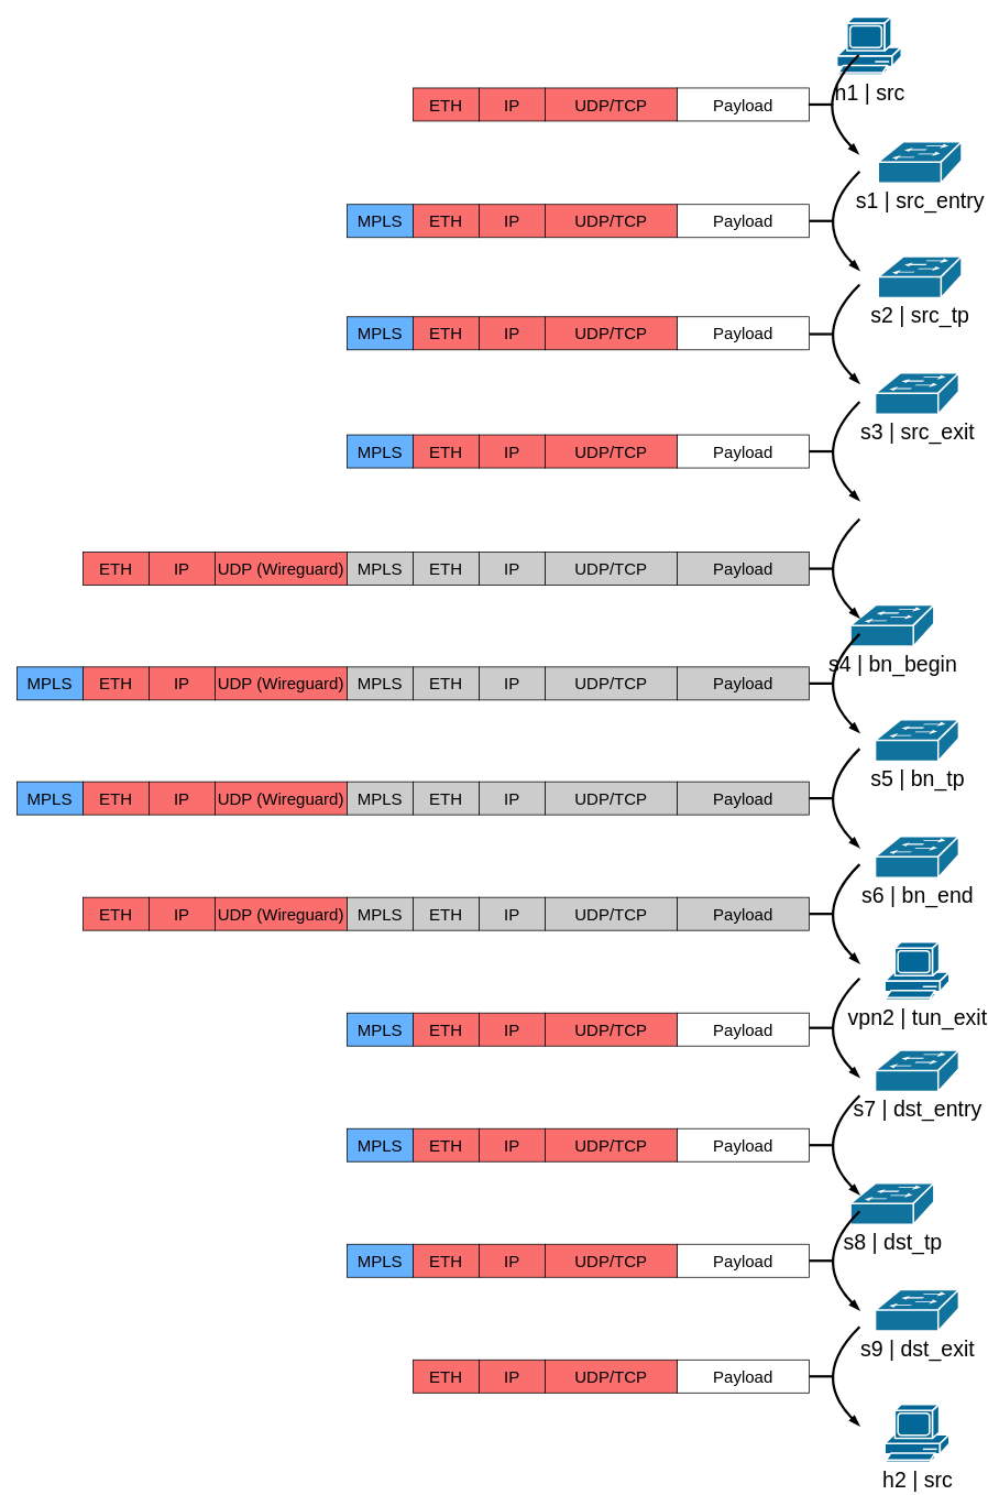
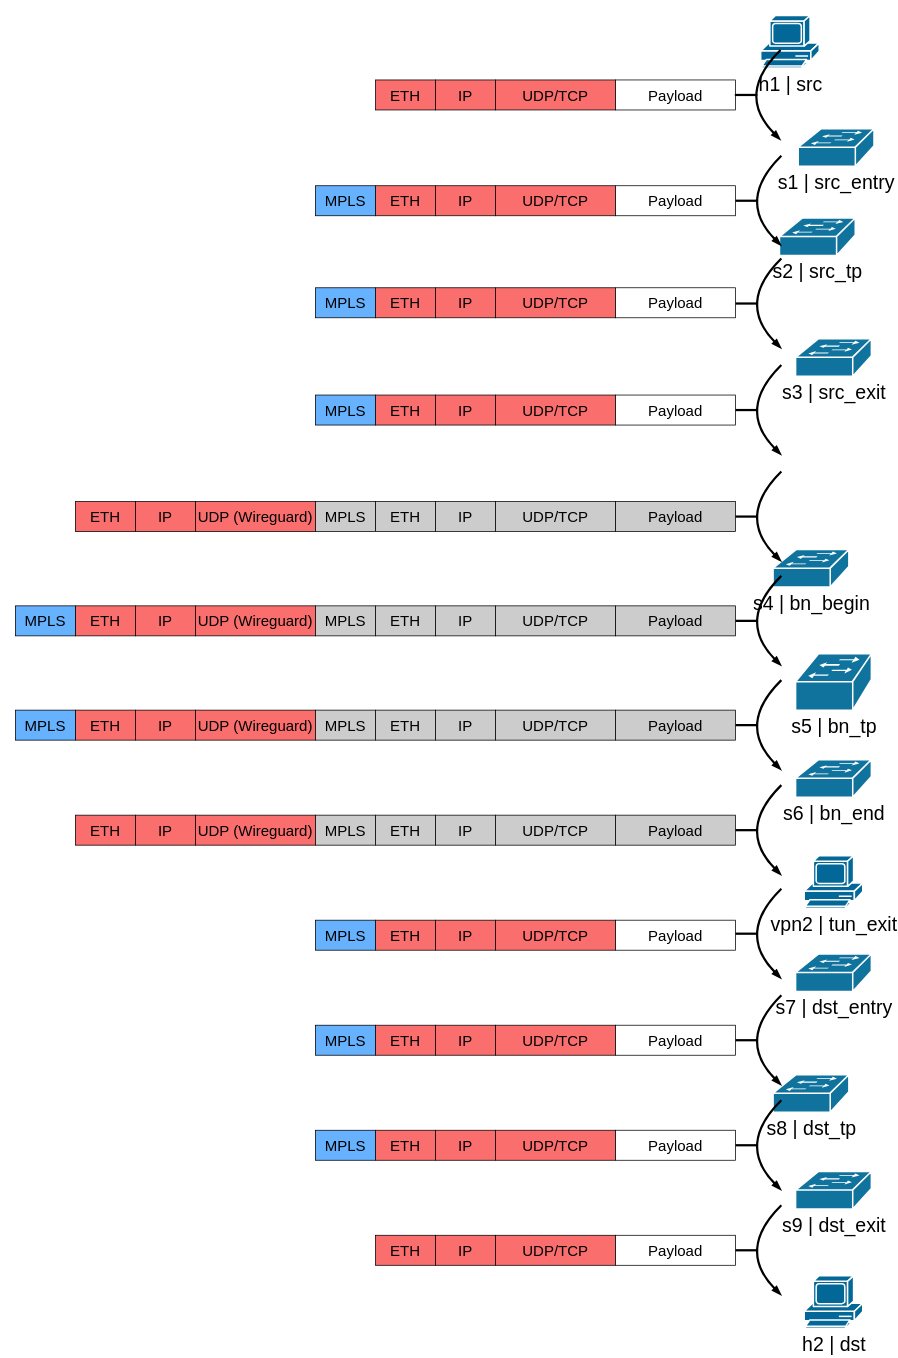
- <mxCell id="13" value="s2 | src_tp" style="shape=mxgraph.cisco.switches.workgroup_switch;html=1;dashed=0;fillColor=#10739E;strokeColor=#ffffff;strokeWidth=2;verticalLabelPosition=bottom;verticalAlign=top;fontFamily=Helvetica;fontSize=26;fontColor=#000000;" parent="1" vertex="1"><mxGeometry x="1063.5" y="310" width="101" height="50" as="geometry" /></mxCell>
+ <mxCell id="13" value="s2 | src_tp" style="shape=mxgraph.cisco.switches.workgroup_switch;html=1;dashed=0;fillColor=#10739E;strokeColor=#ffffff;strokeWidth=2;verticalLabelPosition=bottom;verticalAlign=top;fontFamily=Helvetica;fontSize=26;fontColor=#000000;" parent="1" vertex="1"><mxGeometry x="1038.5" y="290" width="101" height="50" as="geometry" /></mxCell>
- <mxCell id="5" value="s5 | bn_tp" style="shape=mxgraph.cisco.switches.workgroup_switch;html=1;dashed=0;fillColor=#10739E;strokeColor=#ffffff;strokeWidth=2;verticalLabelPosition=bottom;verticalAlign=top;fontFamily=Helvetica;fontSize=26;fontColor=#000000;" parent="1" vertex="1"><mxGeometry x="1060" y="871" width="101" height="50" as="geometry" /></mxCell>
+ <mxCell id="5" value="s5 | bn_tp" style="shape=mxgraph.cisco.switches.workgroup_switch;html=1;dashed=0;fillColor=#10739E;strokeColor=#ffffff;strokeWidth=2;verticalLabelPosition=bottom;verticalAlign=top;fontFamily=Helvetica;fontSize=26;fontColor=#000000;" parent="1" vertex="1"><mxGeometry x="1060" y="871" width="101" height="75" as="geometry" /></mxCell>
- <mxCell id="12" value="h2 | src" style="shape=mxgraph.cisco.computers_and_peripherals.pc;sketch=0;html=1;pointerEvents=1;dashed=0;fillColor=#036897;strokeColor=#ffffff;strokeWidth=2;verticalLabelPosition=bottom;verticalAlign=top;align=center;outlineConnect=0;fontColor=#000000;fontSize=26;" parent="1" vertex="1"><mxGeometry x="1071.5" y="1700" width="78" height="70" as="geometry" /></mxCell>
+ <mxCell id="12" value="h2 | dst" style="shape=mxgraph.cisco.computers_and_peripherals.pc;sketch=0;html=1;pointerEvents=1;dashed=0;fillColor=#036897;strokeColor=#ffffff;strokeWidth=2;verticalLabelPosition=bottom;verticalAlign=top;align=center;outlineConnect=0;fontColor=#000000;fontSize=26;" parent="1" vertex="1"><mxGeometry x="1071.5" y="1700" width="78" height="70" as="geometry" /></mxCell>
